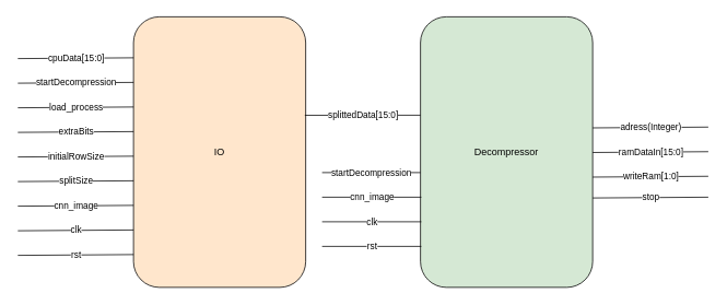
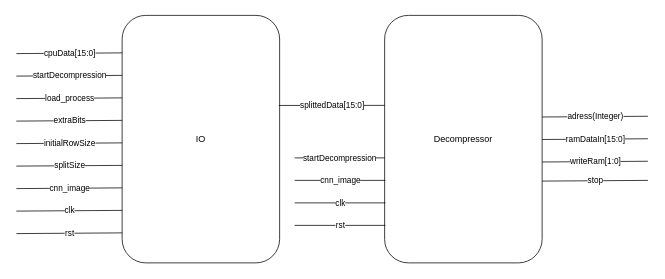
- <mxCell id="2" value="IO" style="rounded=1;whiteSpace=wrap;html=1;fillColor=#ffe6cc;" vertex="1" parent="1"><mxGeometry x="162" y="20" width="210" height="330" as="geometry" /></mxCell>
+ <mxCell id="2" value="IO" style="rounded=1;whiteSpace=wrap;html=1;" vertex="1" parent="1"><mxGeometry x="162" y="20" width="210" height="330" as="geometry" /></mxCell>
- <mxCell id="3" value="Decompressor" style="rounded=1;whiteSpace=wrap;html=1;fillColor=#d5e8d4;" vertex="1" parent="1"><mxGeometry x="512" y="20" width="210" height="330" as="geometry" /></mxCell>
+ <mxCell id="3" value="Decompressor" style="rounded=1;whiteSpace=wrap;html=1;" vertex="1" parent="1"><mxGeometry x="512" y="20" width="210" height="330" as="geometry" /></mxCell>
